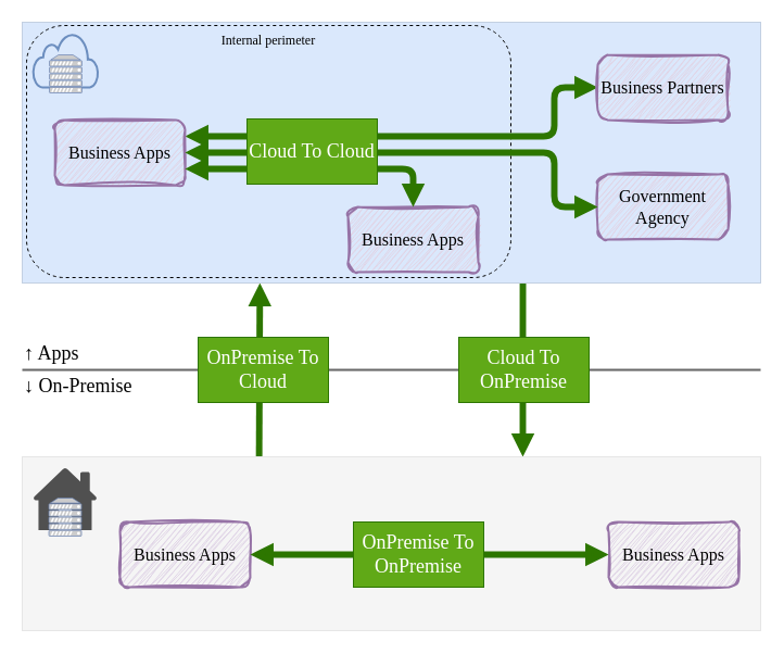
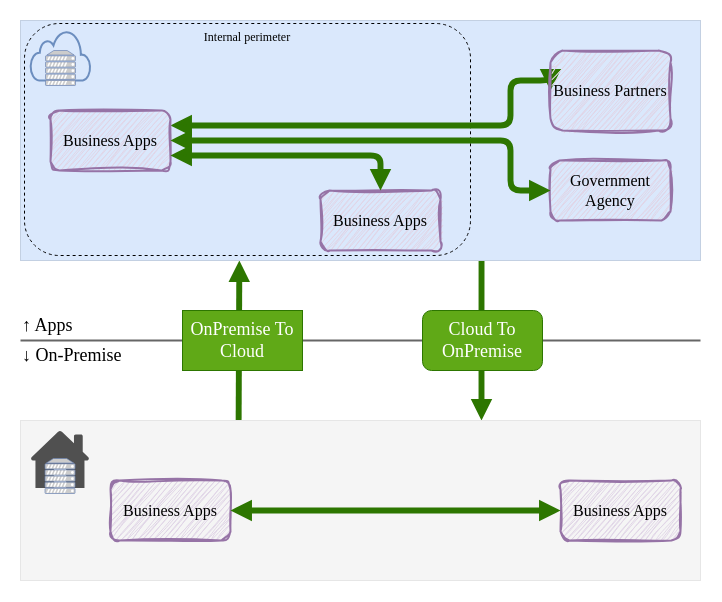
- <mxCell id="12" value="Business Partners" style="rounded=1;whiteSpace=wrap;html=1;sketch=1;hachureGap=4;jiggle=2;curveFitting=1;fontFamily=Architects Daughter;fontSource=https%3A%2F%2Ffonts.googleapis.com%2Fcss%3Ffamily%3DArchitects%2BDaughter;fillColor=#e1d5e7;strokeColor=#9673a6;fontSize=16;strokeWidth=1.968;" vertex="1" parent="1"><mxGeometry x="550" y="50" width="120" height="60" as="geometry" /></mxCell>
+ <mxCell id="12" value="Business Partners" style="rounded=1;whiteSpace=wrap;html=1;sketch=1;hachureGap=4;jiggle=2;curveFitting=1;fontFamily=Architects Daughter;fontSource=https%3A%2F%2Ffonts.googleapis.com%2Fcss%3Ffamily%3DArchitects%2BDaughter;fillColor=#e1d5e7;strokeColor=#9673a6;fontSize=16;strokeWidth=1.968;" vertex="1" parent="1"><mxGeometry x="550" y="50" width="120" height="80" as="geometry" /></mxCell>
- <mxCell id="19" value="Cloud To Cloud" style="rounded=0;whiteSpace=wrap;html=1;hachureGap=4;fontFamily=Architects Daughter;fontSource=https%3A%2F%2Ffonts.googleapis.com%2Fcss%3Ffamily%3DArchitects%2BDaughter;fillColor=#60a917;strokeColor=#2D7600;fontSize=18;fontColor=#ffffff;" vertex="1" parent="1"><mxGeometry x="227" y="109" width="120" height="60" as="geometry" /></mxCell>
- <mxCell id="22" value="Cloud To OnPremise" style="rounded=0;whiteSpace=wrap;html=1;hachureGap=4;fontFamily=Architects Daughter;fontSource=https%3A%2F%2Ffonts.googleapis.com%2Fcss%3Ffamily%3DArchitects%2BDaughter;fillColor=#60a917;strokeColor=#2D7600;fontSize=18;fontColor=#ffffff;" vertex="1" parent="1"><mxGeometry x="422" y="310" width="120" height="60" as="geometry" /></mxCell>
+ <mxCell id="22" value="Cloud To OnPremise" style="whiteSpace=wrap;html=1;hachureGap=4;fontFamily=Architects Daughter;fontSource=https%3A%2F%2Ffonts.googleapis.com%2Fcss%3Ffamily%3DArchitects%2BDaughter;fillColor=#60a917;strokeColor=#2D7600;fontSize=18;fontColor=#ffffff;rounded=1;" vertex="1" parent="1"><mxGeometry x="422" y="310" width="120" height="60" as="geometry" /></mxCell>
- <mxCell id="20" value="OnPremise To OnPremise" style="rounded=0;whiteSpace=wrap;html=1;hachureGap=4;fontFamily=Architects Daughter;fontSource=https%3A%2F%2Ffonts.googleapis.com%2Fcss%3Ffamily%3DArchitects%2BDaughter;fillColor=#60a917;strokeColor=#2D7600;fontSize=18;fontColor=#ffffff;" vertex="1" parent="1"><mxGeometry x="325" y="480" width="120" height="60" as="geometry" /></mxCell>
